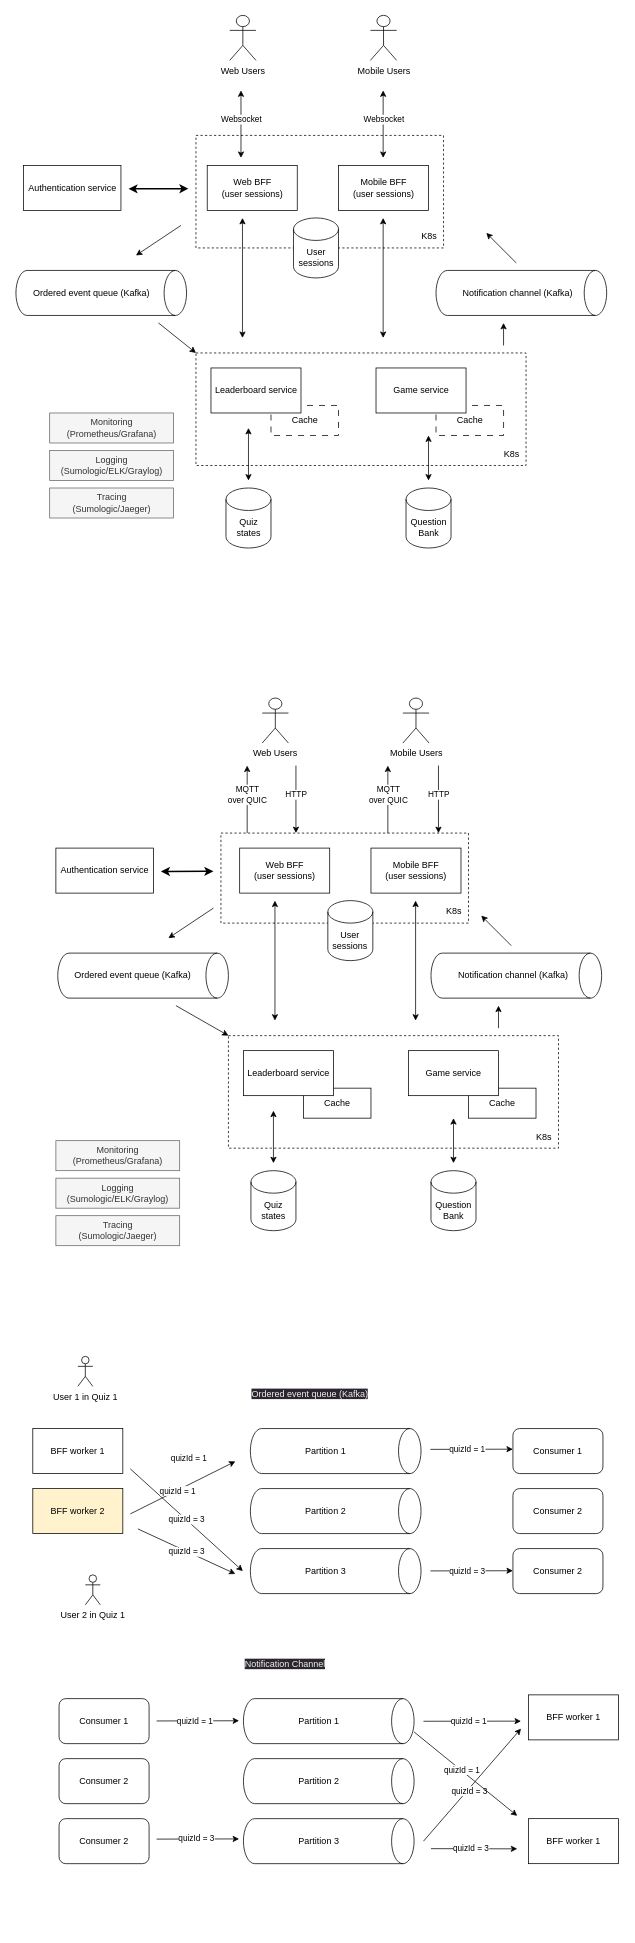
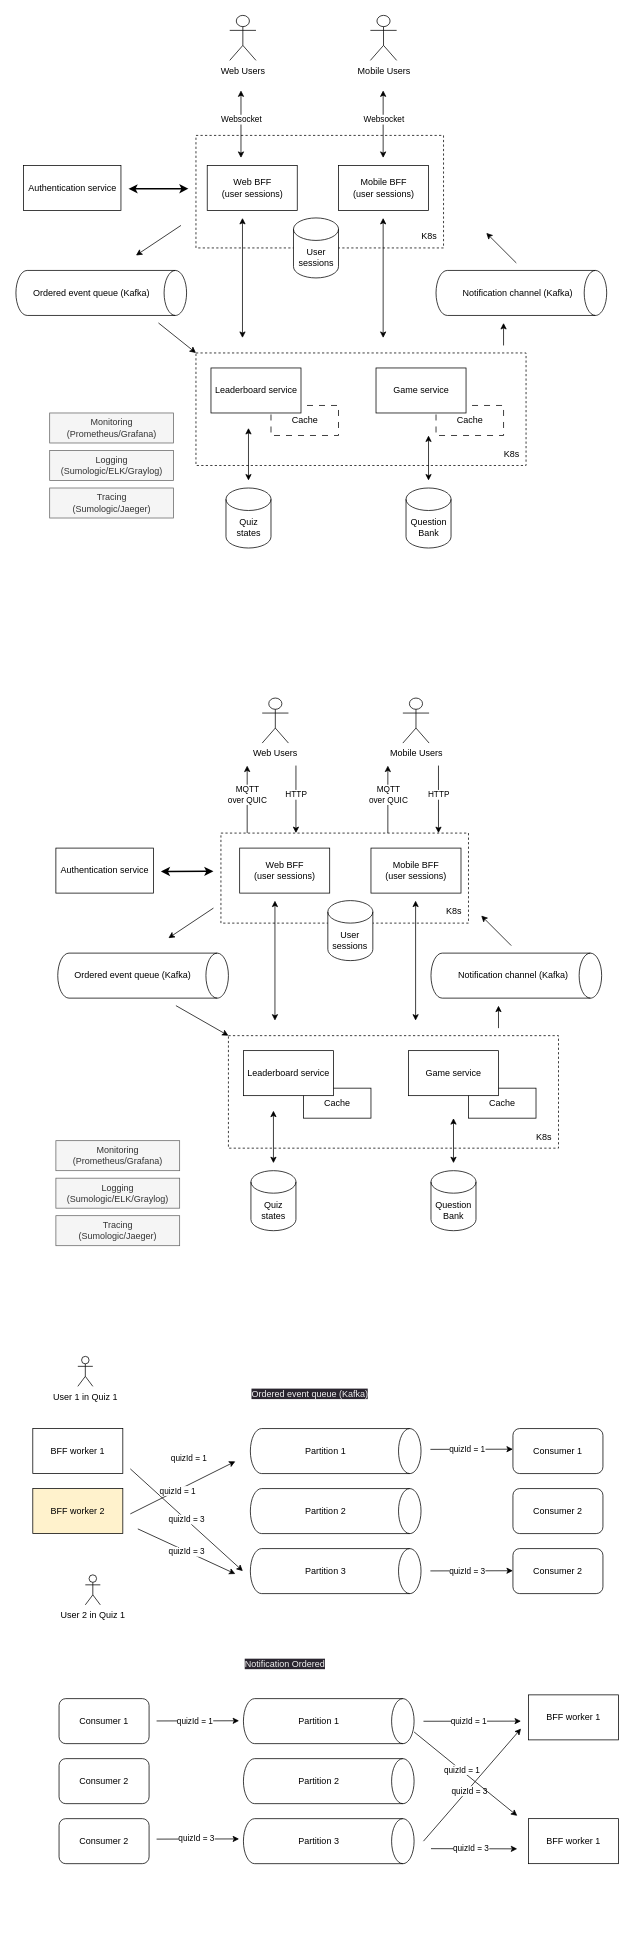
- <mxCell id="61" value="&lt;span style=&quot;color: rgb(240, 240, 240); font-family: Helvetica; font-size: 12px; font-style: normal; font-variant-ligatures: normal; font-variant-caps: normal; font-weight: 400; letter-spacing: normal; orphans: 2; text-align: center; text-indent: 0px; text-transform: none; widows: 2; word-spacing: 0px; -webkit-text-stroke-width: 0px; background-color: rgb(42, 37, 47); text-decoration-thickness: initial; text-decoration-style: initial; text-decoration-color: initial; float: none; display: inline !important;&quot;&gt;Notification Channel&lt;/span&gt;" style="text;whiteSpace=wrap;html=1;" vertex="1" parent="1"><mxGeometry x="323.77" y="2203.75" width="190" height="40" as="geometry" /></mxCell>
+ <mxCell id="61" value="&lt;span style=&quot;color: rgb(240, 240, 240); font-family: Helvetica; font-size: 12px; font-style: normal; font-variant-ligatures: normal; font-variant-caps: normal; font-weight: 400; letter-spacing: normal; orphans: 2; text-align: center; text-indent: 0px; text-transform: none; widows: 2; word-spacing: 0px; -webkit-text-stroke-width: 0px; background-color: rgb(42, 37, 47); text-decoration-thickness: initial; text-decoration-style: initial; text-decoration-color: initial; float: none; display: inline !important;&quot;&gt;Notification Ordered&lt;/span&gt;" style="text;whiteSpace=wrap;html=1;" vertex="1" parent="1"><mxGeometry x="323.77" y="2203.75" width="190" height="40" as="geometry" /></mxCell>
